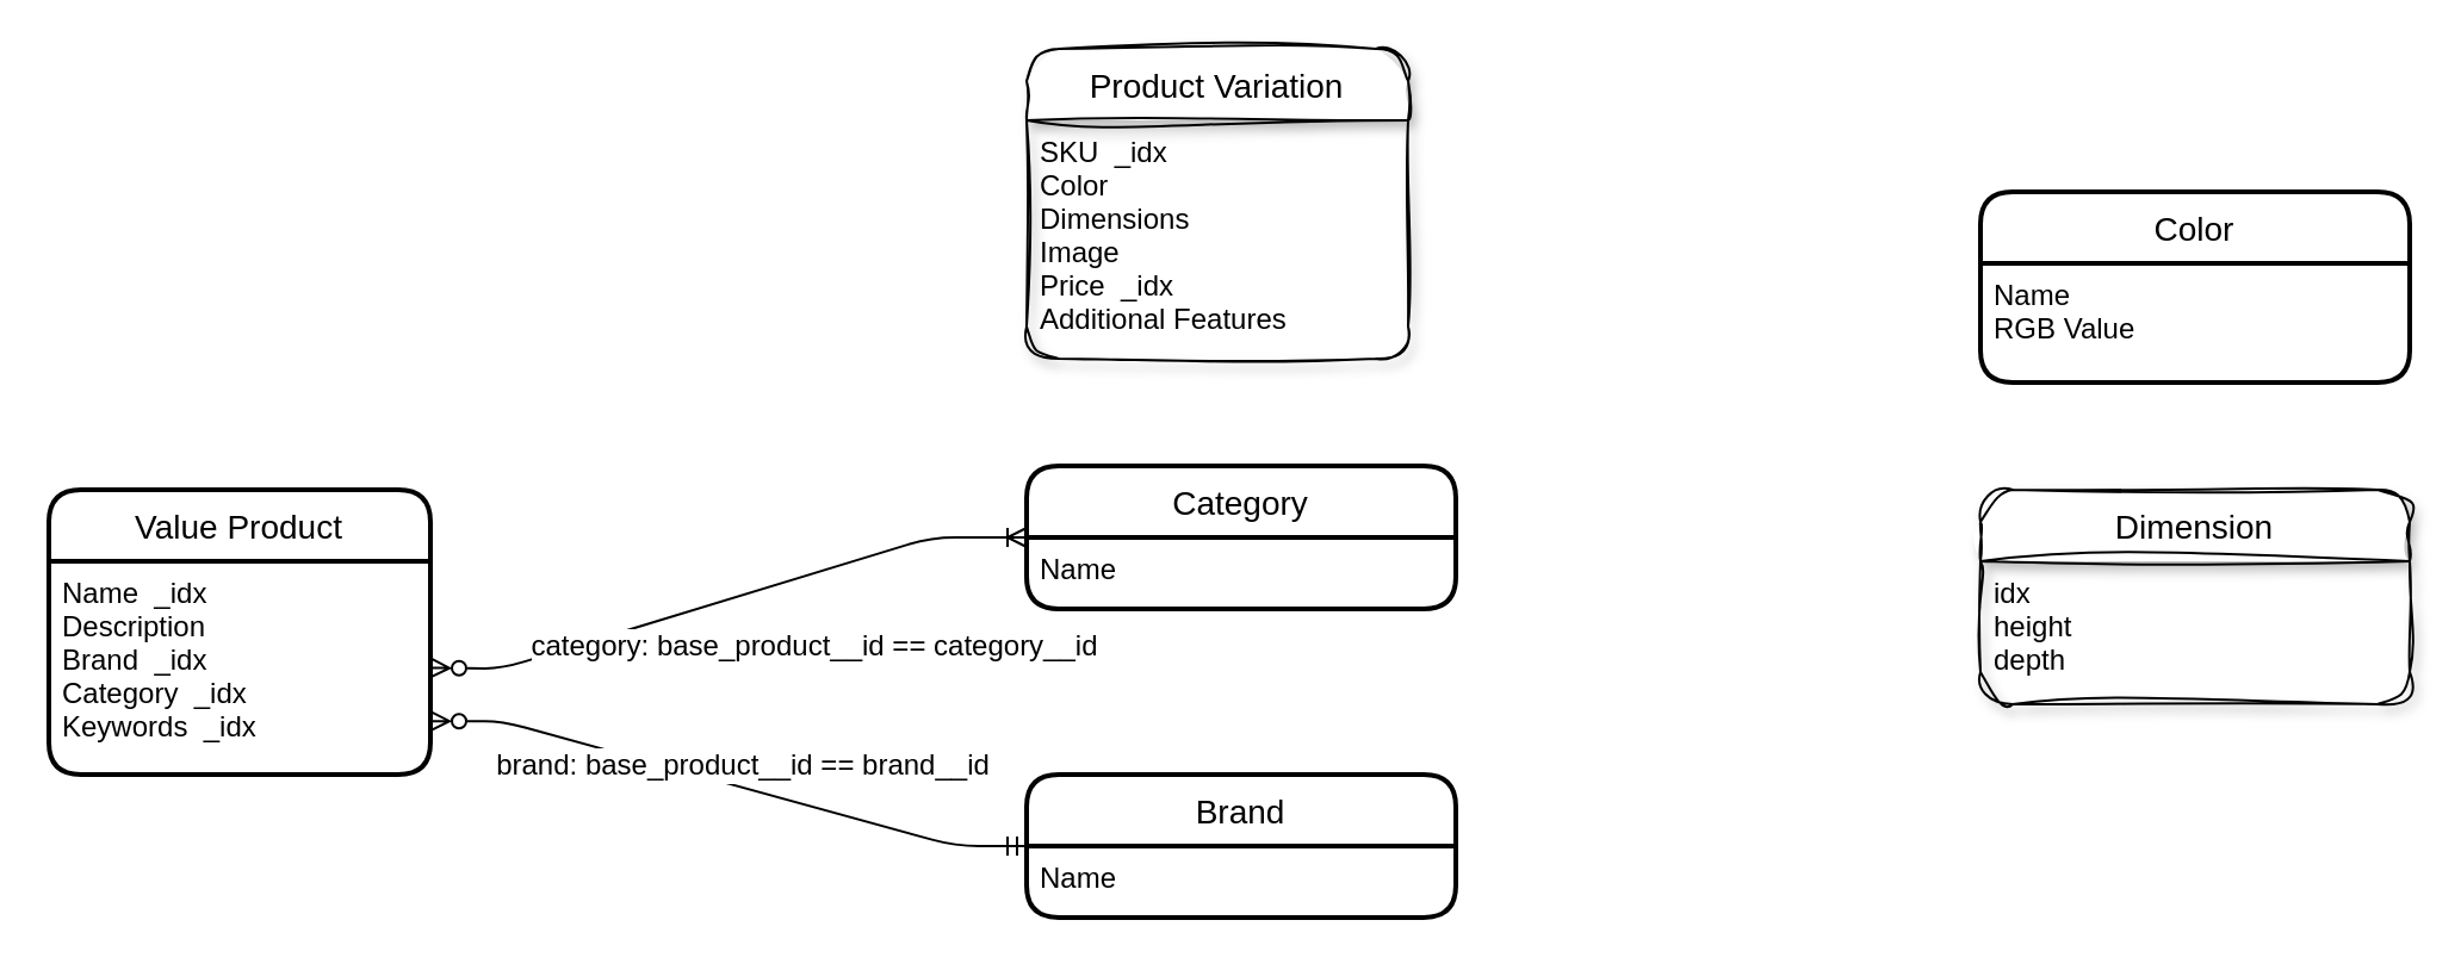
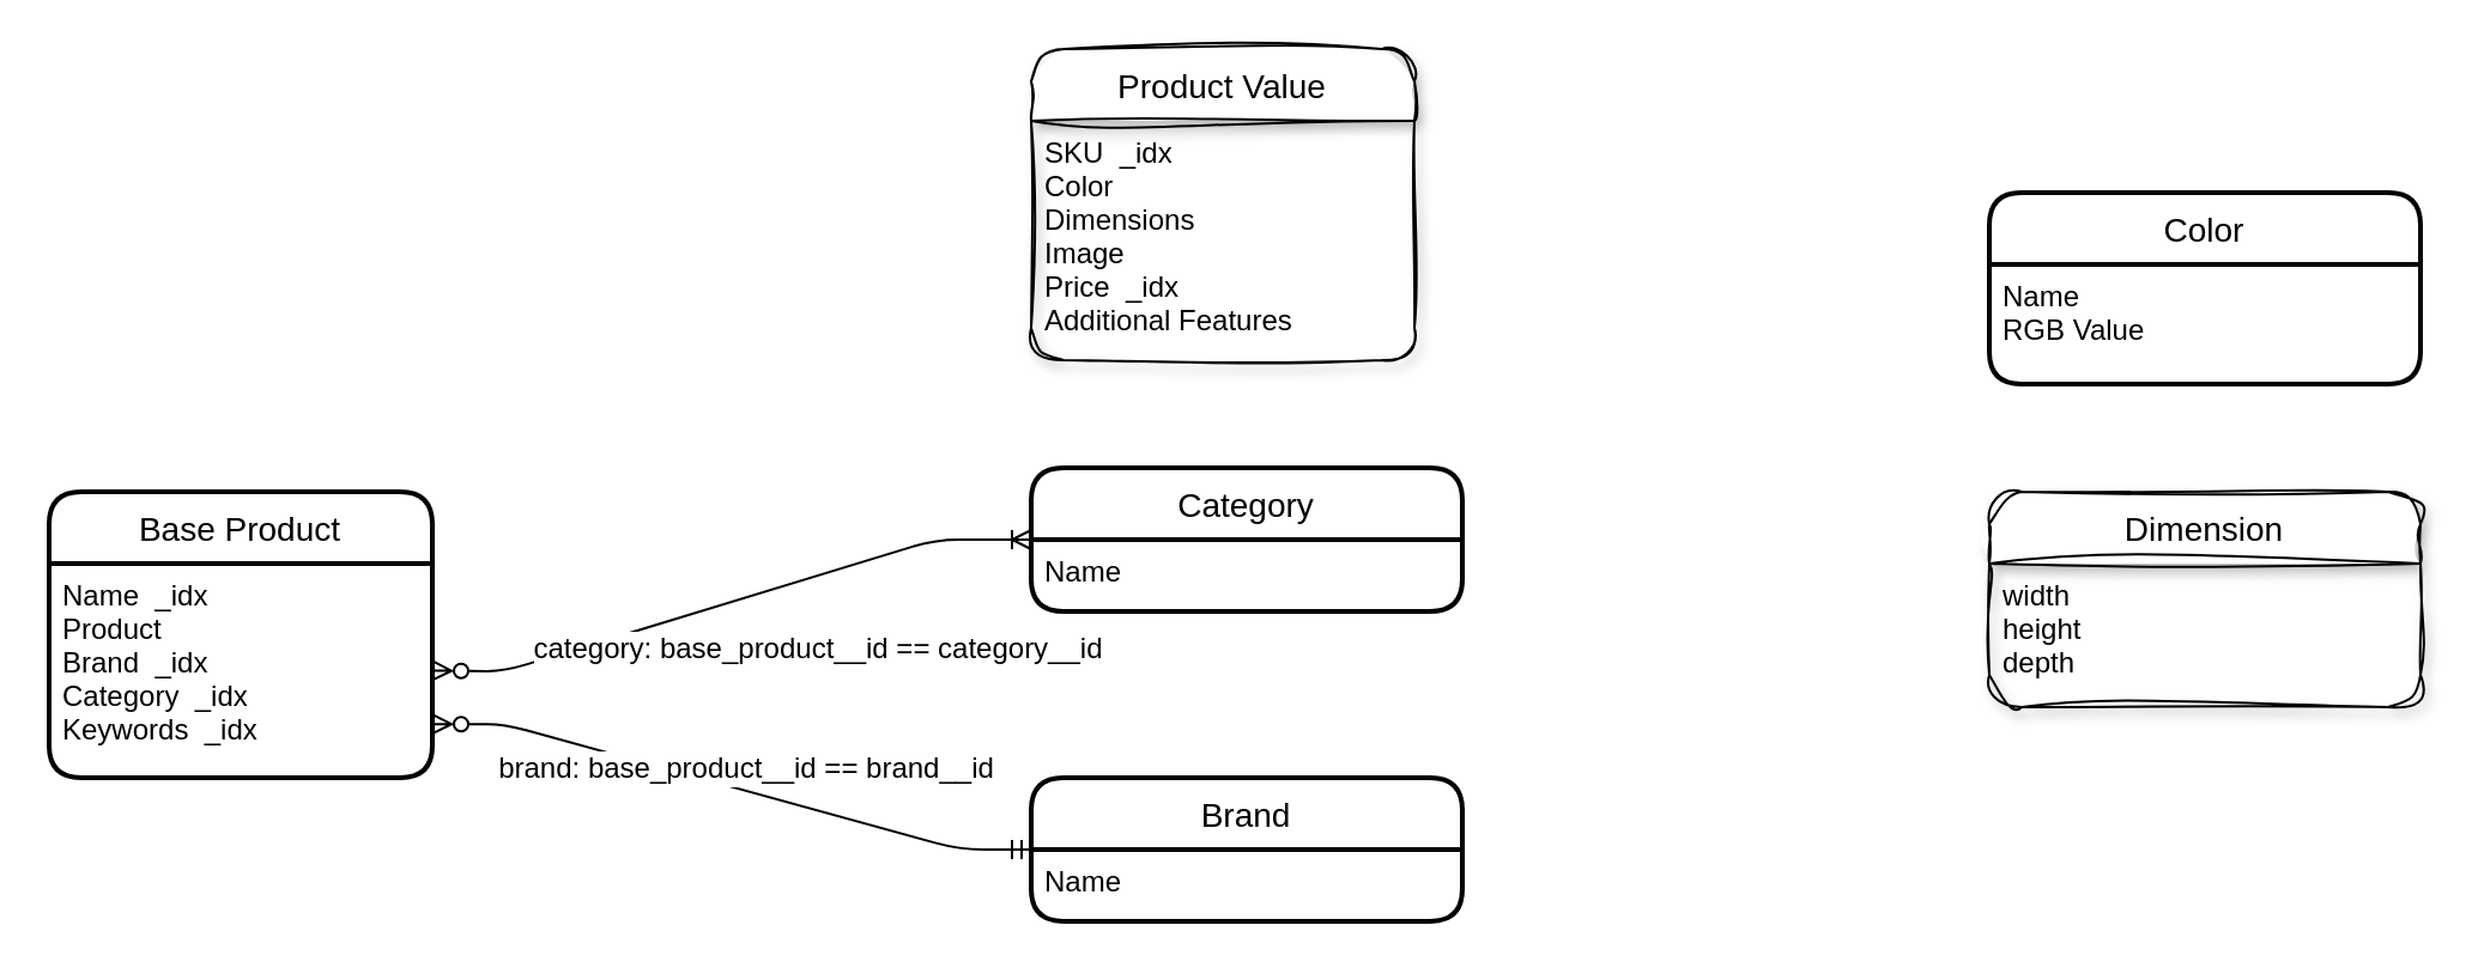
- <mxCell id="6" value="Product Variation" style="swimlane;childLayout=stackLayout;horizontal=1;startSize=30;horizontalStack=0;rounded=1;fontSize=14;fontStyle=0;strokeWidth=1;resizeParent=0;resizeLast=1;shadow=1;dashed=0;align=center;sketch=1;curveFitting=1;jiggle=2;" parent="1" vertex="1"><mxGeometry x="430" y="20" width="160" height="130" as="geometry"><mxRectangle x="560" y="60" width="140" height="30" as="alternateBounds" /></mxGeometry></mxCell>
+ <mxCell id="6" value="Product Value" style="swimlane;childLayout=stackLayout;horizontal=1;startSize=30;horizontalStack=0;rounded=1;fontSize=14;fontStyle=0;strokeWidth=1;resizeParent=0;resizeLast=1;shadow=1;dashed=0;align=center;sketch=1;curveFitting=1;jiggle=2;" parent="1" vertex="1"><mxGeometry x="430" y="20" width="160" height="130" as="geometry"><mxRectangle x="560" y="60" width="140" height="30" as="alternateBounds" /></mxGeometry></mxCell>
- <mxCell id="4" value="Value Product" style="swimlane;childLayout=stackLayout;horizontal=1;startSize=30;horizontalStack=0;rounded=1;fontSize=14;fontStyle=0;strokeWidth=2;resizeParent=0;resizeLast=1;shadow=0;dashed=0;align=center;" parent="1" vertex="1"><mxGeometry x="20" y="204.98" width="160" height="119.51" as="geometry"><mxRectangle x="560" y="60" width="140" height="30" as="alternateBounds" /></mxGeometry></mxCell>
+ <mxCell id="4" value="Base Product" style="swimlane;childLayout=stackLayout;horizontal=1;startSize=30;horizontalStack=0;rounded=1;fontSize=14;fontStyle=0;strokeWidth=2;resizeParent=0;resizeLast=1;shadow=0;dashed=0;align=center;" parent="1" vertex="1"><mxGeometry x="20" y="204.98" width="160" height="119.51" as="geometry"><mxRectangle x="560" y="60" width="140" height="30" as="alternateBounds" /></mxGeometry></mxCell>
- <mxCell id="5" value="Name  _idx&#10;Description&#10;Brand  _idx&#10;Category  _idx&#10;Keywords  _idx&#10;" style="align=left;strokeColor=none;fillColor=none;spacingLeft=4;fontSize=12;verticalAlign=top;resizable=0;rotatable=0;part=1;" parent="4" vertex="1"><mxGeometry y="30" width="160" height="89.51" as="geometry" /></mxCell>
+ <mxCell id="5" value="Name  _idx&#10;Product&#10;Brand  _idx&#10;Category  _idx&#10;Keywords  _idx&#10;" style="align=left;strokeColor=none;fillColor=none;spacingLeft=4;fontSize=12;verticalAlign=top;resizable=0;rotatable=0;part=1;" parent="4" vertex="1"><mxGeometry y="30" width="160" height="89.51" as="geometry" /></mxCell>
- <mxCell id="3" value="idx&#10;height&#10;depth" style="align=left;strokeColor=none;fillColor=none;spacingLeft=4;fontSize=12;verticalAlign=top;resizable=0;rotatable=0;part=1;" parent="2" vertex="1"><mxGeometry y="30" width="180" height="60" as="geometry" /></mxCell>
+ <mxCell id="3" value="width&#10;height&#10;depth" style="align=left;strokeColor=none;fillColor=none;spacingLeft=4;fontSize=12;verticalAlign=top;resizable=0;rotatable=0;part=1;" parent="2" vertex="1"><mxGeometry y="30" width="180" height="60" as="geometry" /></mxCell>
